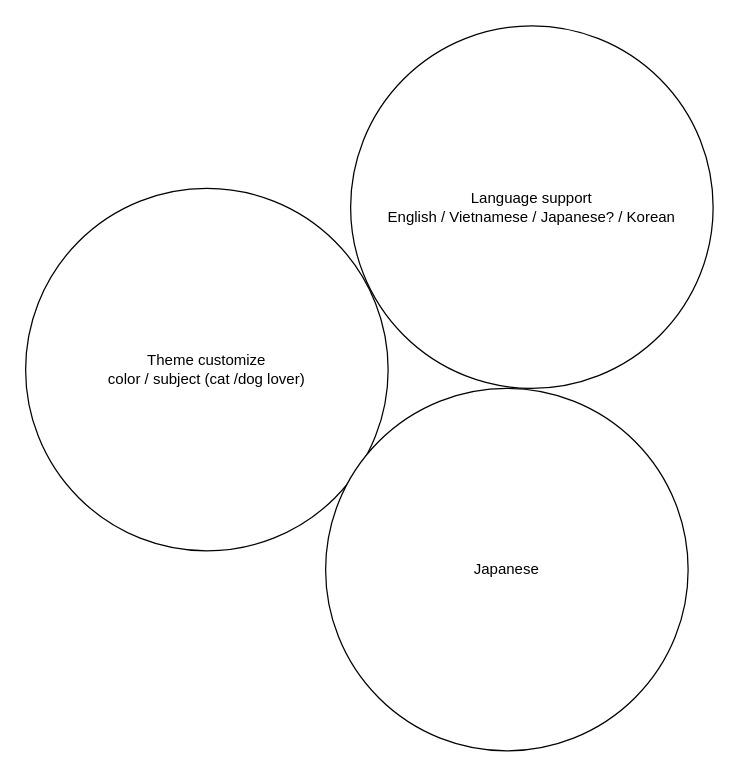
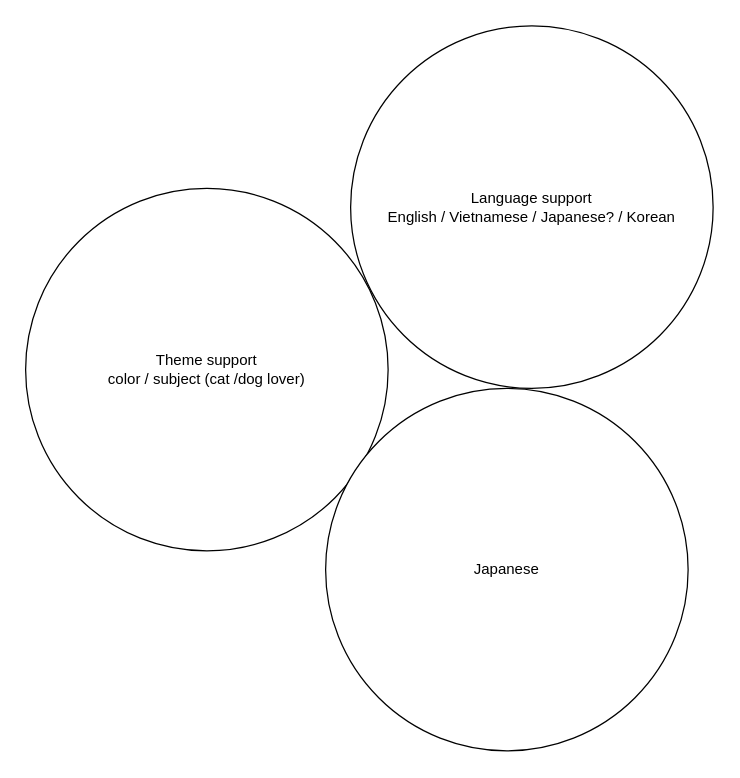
- <mxCell id="2" value="Theme customize&lt;br&gt;color / subject (cat /dog lover)" style="ellipse;whiteSpace=wrap;html=1;aspect=fixed;" vertex="1" parent="1"><mxGeometry x="20" y="150" width="290" height="290" as="geometry" /></mxCell>
+ <mxCell id="2" value="Theme support&lt;br&gt;color / subject (cat /dog lover)" style="ellipse;whiteSpace=wrap;html=1;aspect=fixed;" vertex="1" parent="1"><mxGeometry x="20" y="150" width="290" height="290" as="geometry" /></mxCell>
